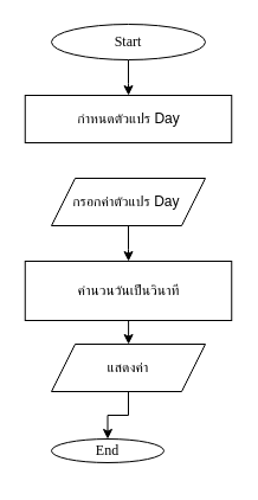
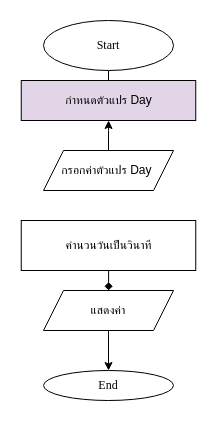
- <mxCell id="3" value="&lt;font data-font-src=&quot;https://fonts.googleapis.com/css?family=Sarabun&quot; face=&quot;Sarabun&quot;&gt;Start&lt;/font&gt;" style="ellipse;whiteSpace=wrap;html=1;" vertex="1" parent="1"><mxGeometry x="43" y="20" width="130" height="30" as="geometry" /></mxCell>
+ <mxCell id="3" value="&lt;font data-font-src=&quot;https://fonts.googleapis.com/css?family=Sarabun&quot; face=&quot;Sarabun&quot;&gt;Start&lt;/font&gt;" style="ellipse;whiteSpace=wrap;html=1;" vertex="1" parent="1"><mxGeometry x="43" y="20" width="130" height="50" as="geometry" /></mxCell>
- <mxCell id="4" value="กำหนดตัวแปร Day" style="rounded=0;whiteSpace=wrap;html=1;" vertex="1" parent="1"><mxGeometry x="20.75" y="80" width="174.5" height="40" as="geometry" /></mxCell>
+ <mxCell id="4" value="กำหนดตัวแปร Day" style="rounded=0;whiteSpace=wrap;html=1;fillColor=#e1d5e7;" vertex="1" parent="1"><mxGeometry x="20.75" y="80" width="174.5" height="40" as="geometry" /></mxCell>
- <mxCell id="5" value="" style="edgeStyle=orthogonalEdgeStyle;rounded=0;orthogonalLoop=1;jettySize=auto;html=1;" edge="1" parent="1" source="6" target="8"><mxGeometry relative="1" as="geometry" /></mxCell>
+ <mxCell id="5" value="" style="edgeStyle=orthogonalEdgeStyle;rounded=0;orthogonalLoop=1;jettySize=auto;html=1;" edge="1" parent="1" source="6" target="4"><mxGeometry relative="1" as="geometry" /></mxCell>
- <mxCell id="7" value="" style="edgeStyle=orthogonalEdgeStyle;rounded=0;orthogonalLoop=1;jettySize=auto;html=1;" edge="1" parent="1" source="8" target="10"><mxGeometry relative="1" as="geometry" /></mxCell>
+ <mxCell id="7" value="" style="edgeStyle=orthogonalEdgeStyle;rounded=0;orthogonalLoop=1;jettySize=auto;html=1;endArrow=diamond;" edge="1" parent="1" source="8" target="10"><mxGeometry relative="1" as="geometry" /></mxCell>
- <mxCell id="11" value="&lt;font face=&quot;Sarabun&quot;&gt;End&lt;/font&gt;" style="ellipse;whiteSpace=wrap;html=1;" vertex="1" parent="1"><mxGeometry x="43" y="370" width="95" height="20" as="geometry" /></mxCell>
+ <mxCell id="11" value="&lt;font face=&quot;Sarabun&quot;&gt;End&lt;/font&gt;" style="ellipse;whiteSpace=wrap;html=1;" vertex="1" parent="1"><mxGeometry x="43" y="370" width="130" height="30" as="geometry" /></mxCell>
